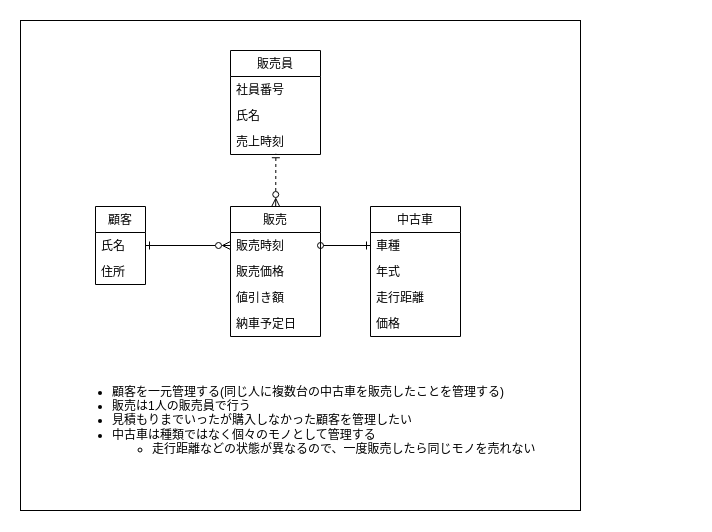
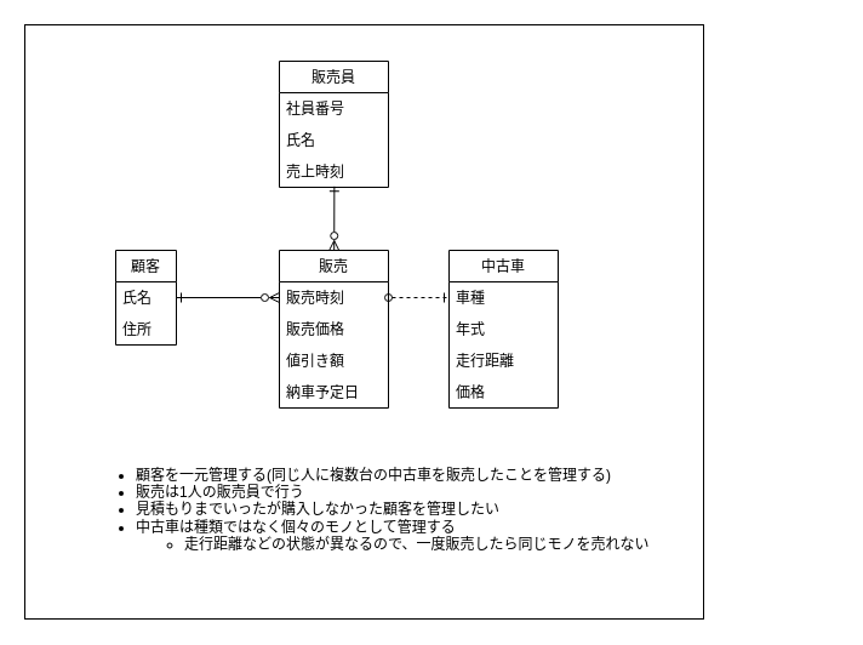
- <mxCell id="10" value="" style="edgeStyle=none;html=1;endArrow=ERone;endFill=0;startArrow=ERzeroToMany;startFill=0;entryX=0.504;entryY=0.971;entryDx=0;entryDy=0;entryPerimeter=0;dashed=1;" parent="1" source="11" target="6" edge="1"><mxGeometry relative="1" as="geometry"><mxPoint x="275" y="160" as="targetPoint" /></mxGeometry></mxCell>
+ <mxCell id="10" value="" style="edgeStyle=none;html=1;endArrow=ERone;endFill=0;startArrow=ERzeroToMany;startFill=0;entryX=0.504;entryY=0.971;entryDx=0;entryDy=0;entryPerimeter=0;" parent="1" source="11" target="6" edge="1"><mxGeometry relative="1" as="geometry"><mxPoint x="275" y="160" as="targetPoint" /></mxGeometry></mxCell>
- <mxCell id="21" style="edgeStyle=none;html=1;startArrow=oval;startFill=0;endArrow=ERone;endFill=0;" parent="1" source="12" target="17" edge="1"><mxGeometry relative="1" as="geometry" /></mxCell>
+ <mxCell id="21" style="edgeStyle=none;html=1;startArrow=oval;startFill=0;endArrow=ERone;endFill=0;dashed=1;" parent="1" source="12" target="17" edge="1"><mxGeometry relative="1" as="geometry" /></mxCell>
